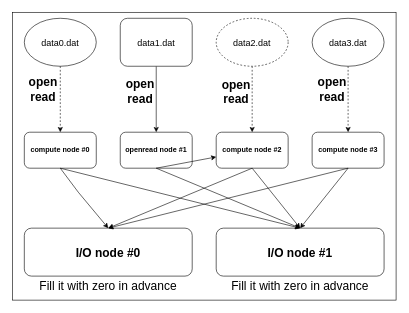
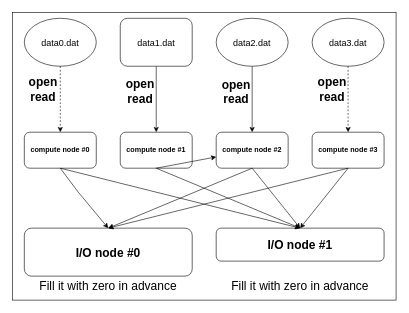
- <mxCell id="24" value="&lt;font style=&quot;font-size: 15px;&quot;&gt;data2.dat&lt;/font&gt;" style="ellipse;whiteSpace=wrap;html=1;dashed=1;" vertex="1" parent="2"><mxGeometry x="340" y="10" width="120" height="80" as="geometry" /></mxCell>
+ <mxCell id="24" value="&lt;font style=&quot;font-size: 15px;&quot;&gt;data2.dat&lt;/font&gt;" style="ellipse;whiteSpace=wrap;html=1;" vertex="1" parent="2"><mxGeometry x="340" y="10" width="120" height="80" as="geometry" /></mxCell>
- <mxCell id="12" value="" style="endArrow=classic;html=1;rounded=0;fontSize=20;entryX=0.5;entryY=0;entryDx=0;entryDy=0;dashed=1;" edge="1" parent="2" source="24" target="9"><mxGeometry width="50" height="50" relative="1" as="geometry"><mxPoint x="310" y="100" as="sourcePoint" /><mxPoint x="360" y="50" as="targetPoint" /></mxGeometry></mxCell>
+ <mxCell id="12" value="" style="endArrow=classic;html=1;rounded=0;fontSize=20;entryX=0.5;entryY=0;entryDx=0;entryDy=0;" edge="1" parent="2" source="24" target="9"><mxGeometry width="50" height="50" relative="1" as="geometry"><mxPoint x="310" y="100" as="sourcePoint" /><mxPoint x="360" y="50" as="targetPoint" /></mxGeometry></mxCell>
- <mxCell id="8" value="&lt;b&gt;openread node #1&lt;/b&gt;" style="rounded=1;whiteSpace=wrap;html=1;" vertex="1" parent="2"><mxGeometry x="180" y="200" width="120" height="60" as="geometry" /></mxCell>
+ <mxCell id="8" value="&lt;b&gt;compute node #1&lt;/b&gt;" style="rounded=1;whiteSpace=wrap;html=1;" vertex="1" parent="2"><mxGeometry x="180" y="200" width="120" height="60" as="geometry" /></mxCell>
- <mxCell id="15" value="&lt;font style=&quot;font-size: 20px;&quot;&gt;&lt;b&gt;I/O node #1&lt;/b&gt;&lt;/font&gt;" style="rounded=1;whiteSpace=wrap;html=1;" vertex="1" parent="2"><mxGeometry x="340" y="360" width="280" height="80" as="geometry" /></mxCell>
+ <mxCell id="15" value="&lt;font style=&quot;font-size: 20px;&quot;&gt;&lt;b&gt;I/O node #1&lt;/b&gt;&lt;/font&gt;" style="rounded=1;whiteSpace=wrap;html=1;" vertex="1" parent="2"><mxGeometry x="340" y="360" width="280" height="55" as="geometry" /></mxCell>
